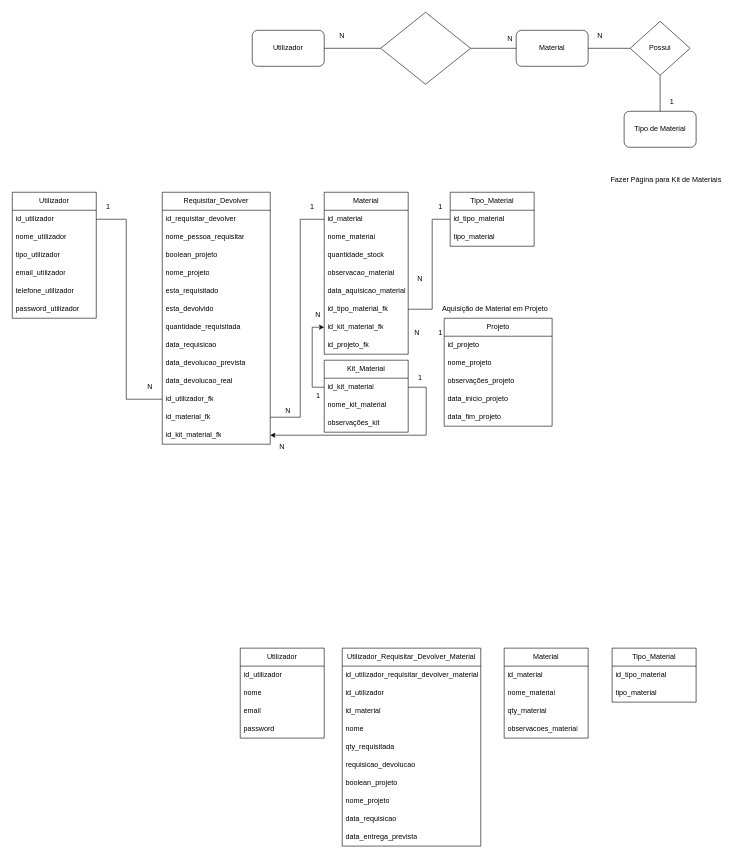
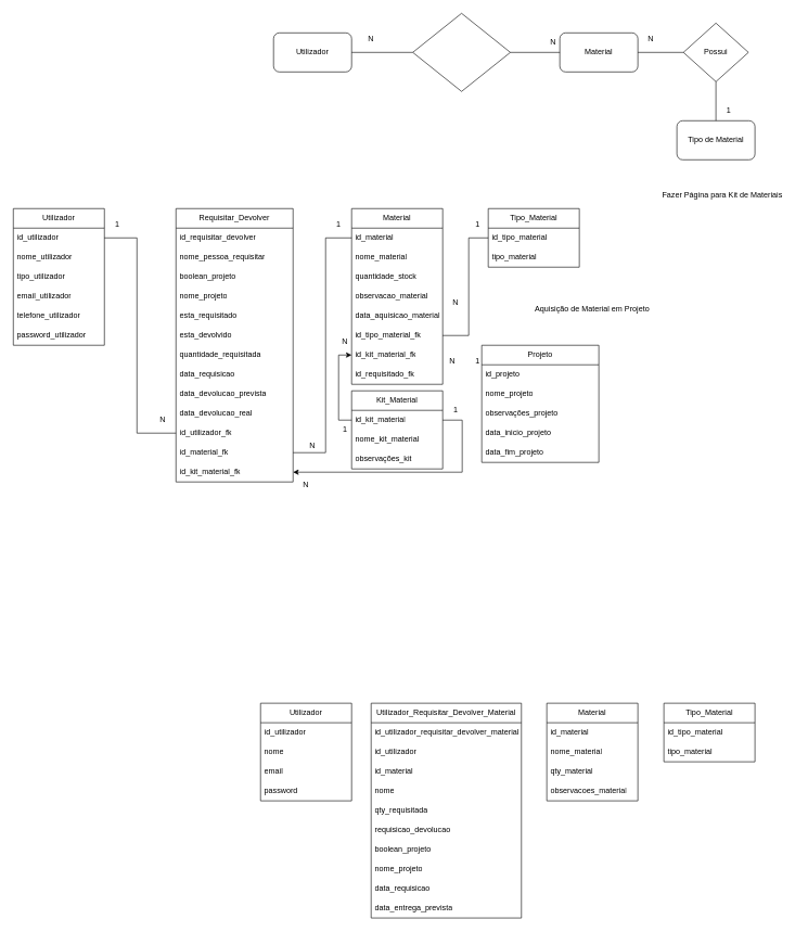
- <mxCell id="103" value="Aquisição de Material em Projeto" style="text;html=1;strokeColor=none;fillColor=none;align=center;verticalAlign=middle;whiteSpace=wrap;rounded=0;" parent="1" vertex="1"><mxGeometry x="730" y="500" width="190" height="30" as="geometry" /></mxCell>
+ <mxCell id="103" value="Aquisição de Material em Projeto" style="text;html=1;strokeColor=none;fillColor=none;align=center;verticalAlign=middle;whiteSpace=wrap;rounded=0;" parent="1" vertex="1"><mxGeometry x="815" y="460" width="190" height="30" as="geometry" /></mxCell>
- <mxCell id="58" value="id_projeto_fk" style="text;strokeColor=none;fillColor=none;align=left;verticalAlign=middle;spacingLeft=4;spacingRight=4;overflow=hidden;points=[[0,0.5],[1,0.5]];portConstraint=eastwest;rotatable=0;whiteSpace=wrap;html=1;" parent="50" vertex="1"><mxGeometry y="240" width="140" height="30" as="geometry" /></mxCell>
+ <mxCell id="58" value="id_requisitado_fk" style="text;strokeColor=none;fillColor=none;align=left;verticalAlign=middle;spacingLeft=4;spacingRight=4;overflow=hidden;points=[[0,0.5],[1,0.5]];portConstraint=eastwest;rotatable=0;whiteSpace=wrap;html=1;" parent="50" vertex="1"><mxGeometry y="240" width="140" height="30" as="geometry" /></mxCell>
